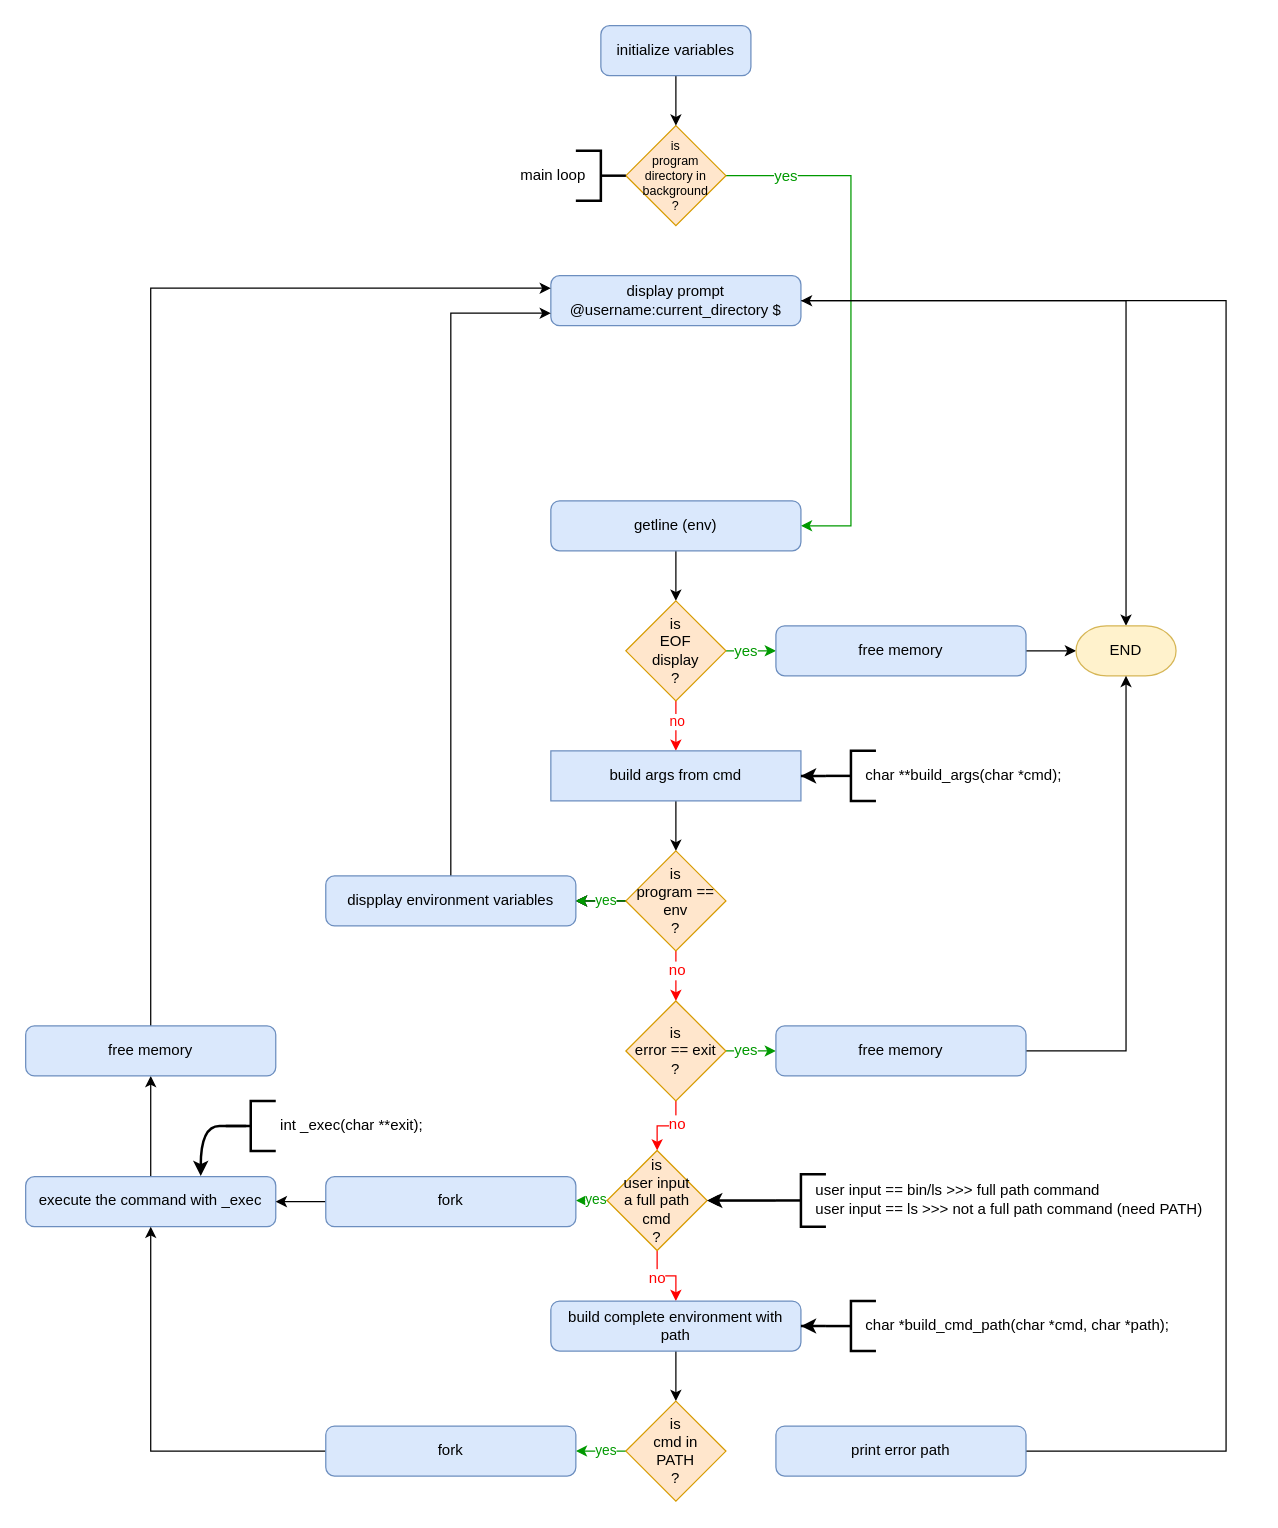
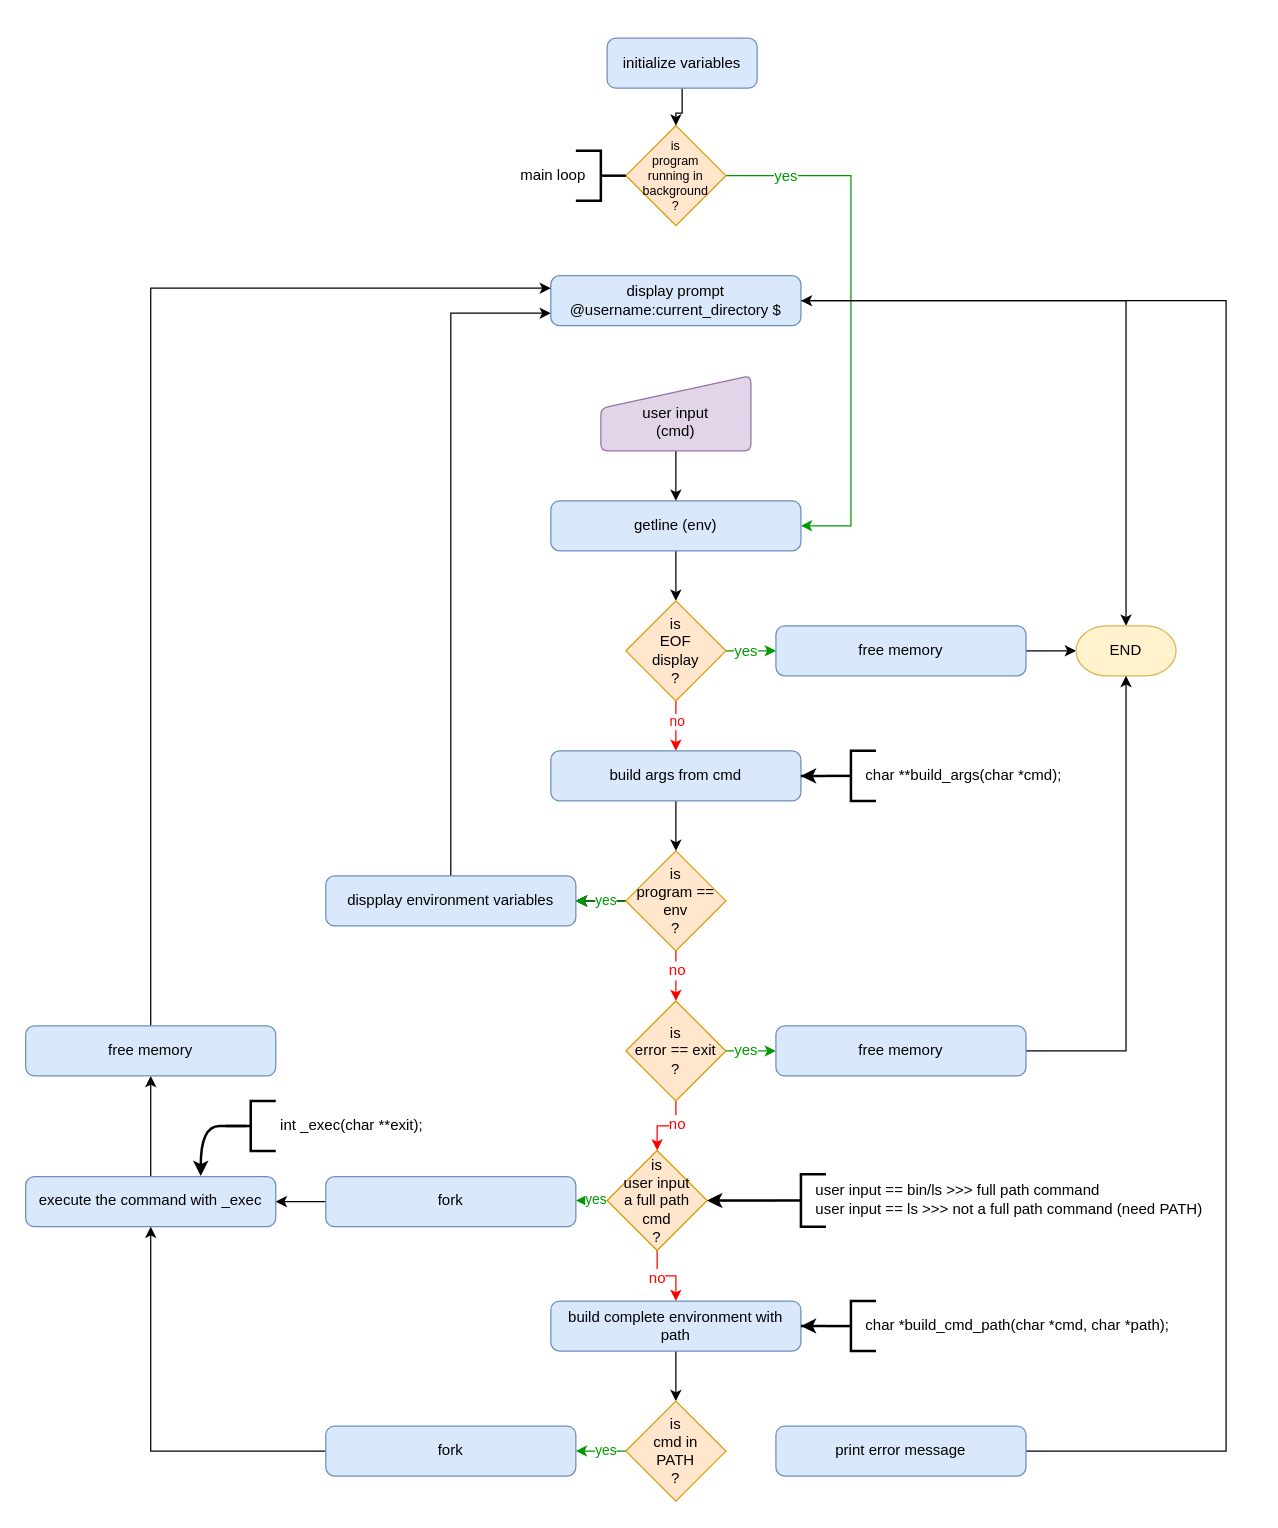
- <mxCell id="59" value="initialize variables" style="rounded=1;html=1;absoluteArcSize=1;arcSize=14;strokeWidth=1;fillColor=#dae8fc;strokeColor=#6c8ebf;labelBackgroundColor=none;spacing=2;fontSize=12;whiteSpace=wrap;" parent="1" vertex="1"><mxGeometry x="480" y="20" width="120" height="40" as="geometry" /></mxCell>
+ <mxCell id="59" value="initialize variables" style="rounded=1;html=1;absoluteArcSize=1;arcSize=14;strokeWidth=1;fillColor=#dae8fc;strokeColor=#6c8ebf;labelBackgroundColor=none;spacing=2;fontSize=12;whiteSpace=wrap;" parent="1" vertex="1"><mxGeometry x="485" y="30" width="120" height="40" as="geometry" /></mxCell>
- <mxCell id="4" value="is&lt;br&gt;program&lt;br&gt;directory in background&lt;br&gt;?" style="strokeWidth=1;html=1;shape=mxgraph.flowchart.decision;fillColor=#ffe6cc;strokeColor=#d79b00;labelBackgroundColor=none;spacing=2;fontSize=10;whiteSpace=wrap;" parent="1" vertex="1"><mxGeometry x="500" y="100" width="80" height="80" as="geometry" /></mxCell>
+ <mxCell id="4" value="is&lt;br&gt;program&lt;br&gt;running in background&lt;br&gt;?" style="strokeWidth=1;html=1;shape=mxgraph.flowchart.decision;fillColor=#ffe6cc;strokeColor=#d79b00;labelBackgroundColor=none;spacing=2;fontSize=10;whiteSpace=wrap;" parent="1" vertex="1"><mxGeometry x="500" y="100" width="80" height="80" as="geometry" /></mxCell>
+ <mxCell id="61" value="&lt;br&gt;user input&lt;br&gt;(cmd)" style="html=1;strokeWidth=1;shape=manualInput;rounded=1;size=26;arcSize=11;fillColor=#e1d5e7;strokeColor=#9673a6;labelBackgroundColor=none;spacing=2;fontSize=12;whiteSpace=wrap;" parent="1" vertex="1"><mxGeometry x="480" y="300" width="120" height="60" as="geometry" /></mxCell>
+ <mxCell id="60" value="" style="edgeStyle=orthogonalEdgeStyle;rounded=0;orthogonalLoop=1;jettySize=auto;html=1;labelBackgroundColor=none;spacing=2;fontSize=12;" parent="1" source="61" target="8" edge="1"><mxGeometry relative="1" as="geometry" /></mxCell>
- <mxCell id="18" value="build args from cmd" style="html=1;absoluteArcSize=1;arcSize=14;strokeWidth=1;fillColor=#dae8fc;strokeColor=#6c8ebf;labelBackgroundColor=none;spacing=2;fontSize=12;whiteSpace=wrap;rounded=0;" parent="1" vertex="1"><mxGeometry x="440" y="600" width="200" height="40" as="geometry" /></mxCell>
+ <mxCell id="18" value="build args from cmd" style="rounded=1;html=1;absoluteArcSize=1;arcSize=14;strokeWidth=1;fillColor=#dae8fc;strokeColor=#6c8ebf;labelBackgroundColor=none;spacing=2;fontSize=12;whiteSpace=wrap;" parent="1" vertex="1"><mxGeometry x="440" y="600" width="200" height="40" as="geometry" /></mxCell>
- <mxCell id="53" value="print error path" style="rounded=1;html=1;absoluteArcSize=1;arcSize=14;strokeWidth=1;fillColor=#dae8fc;strokeColor=#6c8ebf;labelBackgroundColor=none;spacing=2;fontSize=12;whiteSpace=wrap;" parent="1" vertex="1"><mxGeometry x="620" y="1140" width="200" height="40" as="geometry" /></mxCell>
+ <mxCell id="53" value="print error message" style="rounded=1;html=1;absoluteArcSize=1;arcSize=14;strokeWidth=1;fillColor=#dae8fc;strokeColor=#6c8ebf;labelBackgroundColor=none;spacing=2;fontSize=12;whiteSpace=wrap;" parent="1" vertex="1"><mxGeometry x="620" y="1140" width="200" height="40" as="geometry" /></mxCell>
